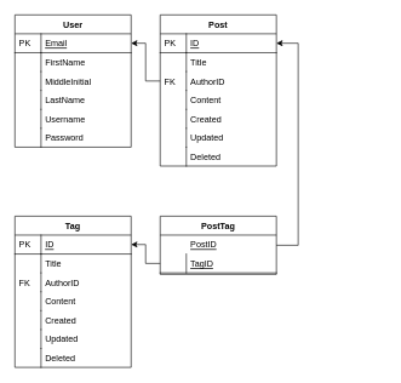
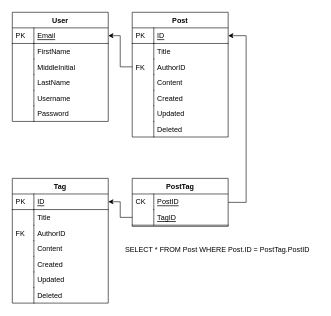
+ <mxCell id="6" value="CK" style="shape=partialRectangle;top=0;left=0;bottom=0;fillColor=none;align=left;verticalAlign=top;spacingLeft=4;spacingRight=4;overflow=hidden;rotatable=0;points=[];portConstraint=eastwest;part=1;" vertex="1" connectable="0" parent="5"><mxGeometry width="36" height="26" as="geometry" /></mxCell>
+ <mxCell id="53" value="SELECT * FROM Post WHERE Post.ID = PostTag.PostID&amp;nbsp;&amp;nbsp;" style="text;html=1;align=center;verticalAlign=middle;resizable=0;points=[];autosize=1;" vertex="1" parent="1"><mxGeometry x="200" y="407" width="330" height="20" as="geometry" /></mxCell>
